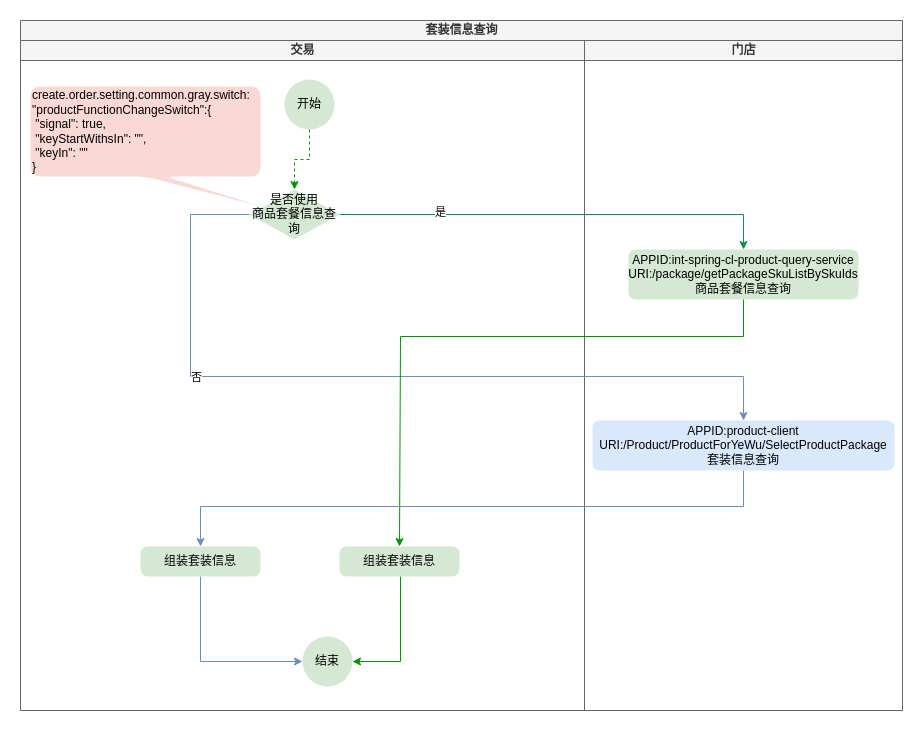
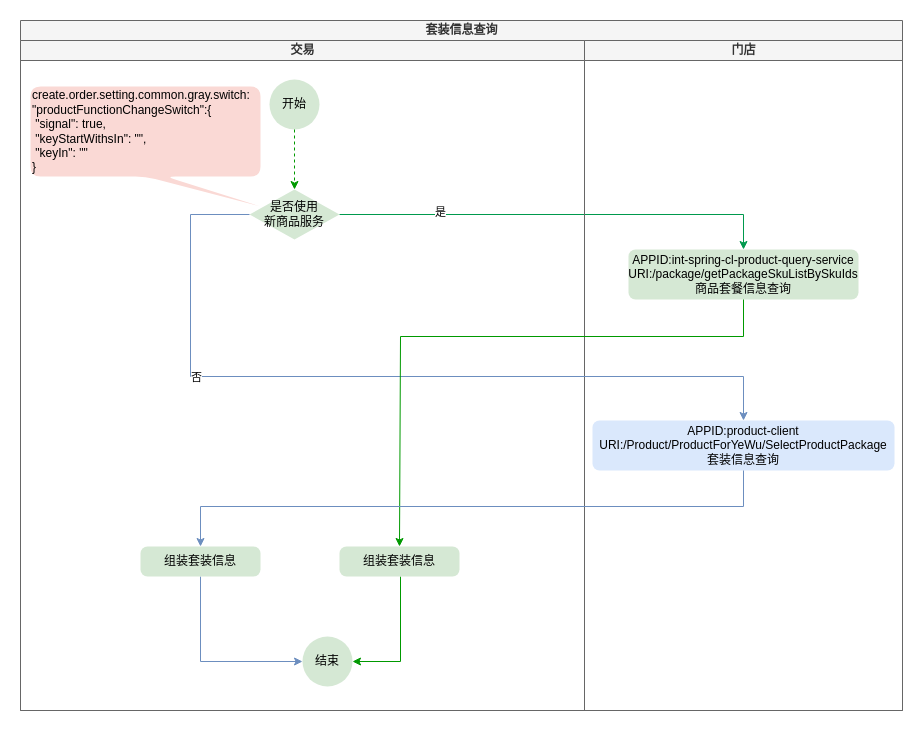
- <mxCell id="6" value="开始" style="strokeWidth=1;html=1;shape=mxgraph.flowchart.start_2;whiteSpace=wrap;fillColor=#d5e8d4;strokeColor=none;" vertex="1" parent="5"><mxGeometry x="264" y="39" width="50" height="50" as="geometry" /></mxCell>
+ <mxCell id="6" value="开始" style="strokeWidth=1;html=1;shape=mxgraph.flowchart.start_2;whiteSpace=wrap;fillColor=#d5e8d4;strokeColor=none;" vertex="1" parent="5"><mxGeometry x="249" y="39" width="50" height="50" as="geometry" /></mxCell>
- <mxCell id="7" value="是否使用&lt;br&gt;商品套餐信息查询" style="strokeWidth=1;html=1;shape=mxgraph.flowchart.decision;whiteSpace=wrap;fillColor=#d5e8d4;strokeColor=none;" vertex="1" parent="5"><mxGeometry x="229" y="149" width="90" height="50" as="geometry" /></mxCell>
+ <mxCell id="7" value="是否使用&lt;br&gt;新商品服务" style="strokeWidth=1;html=1;shape=mxgraph.flowchart.decision;whiteSpace=wrap;fillColor=#d5e8d4;strokeColor=none;" vertex="1" parent="5"><mxGeometry x="229" y="149" width="90" height="50" as="geometry" /></mxCell>
